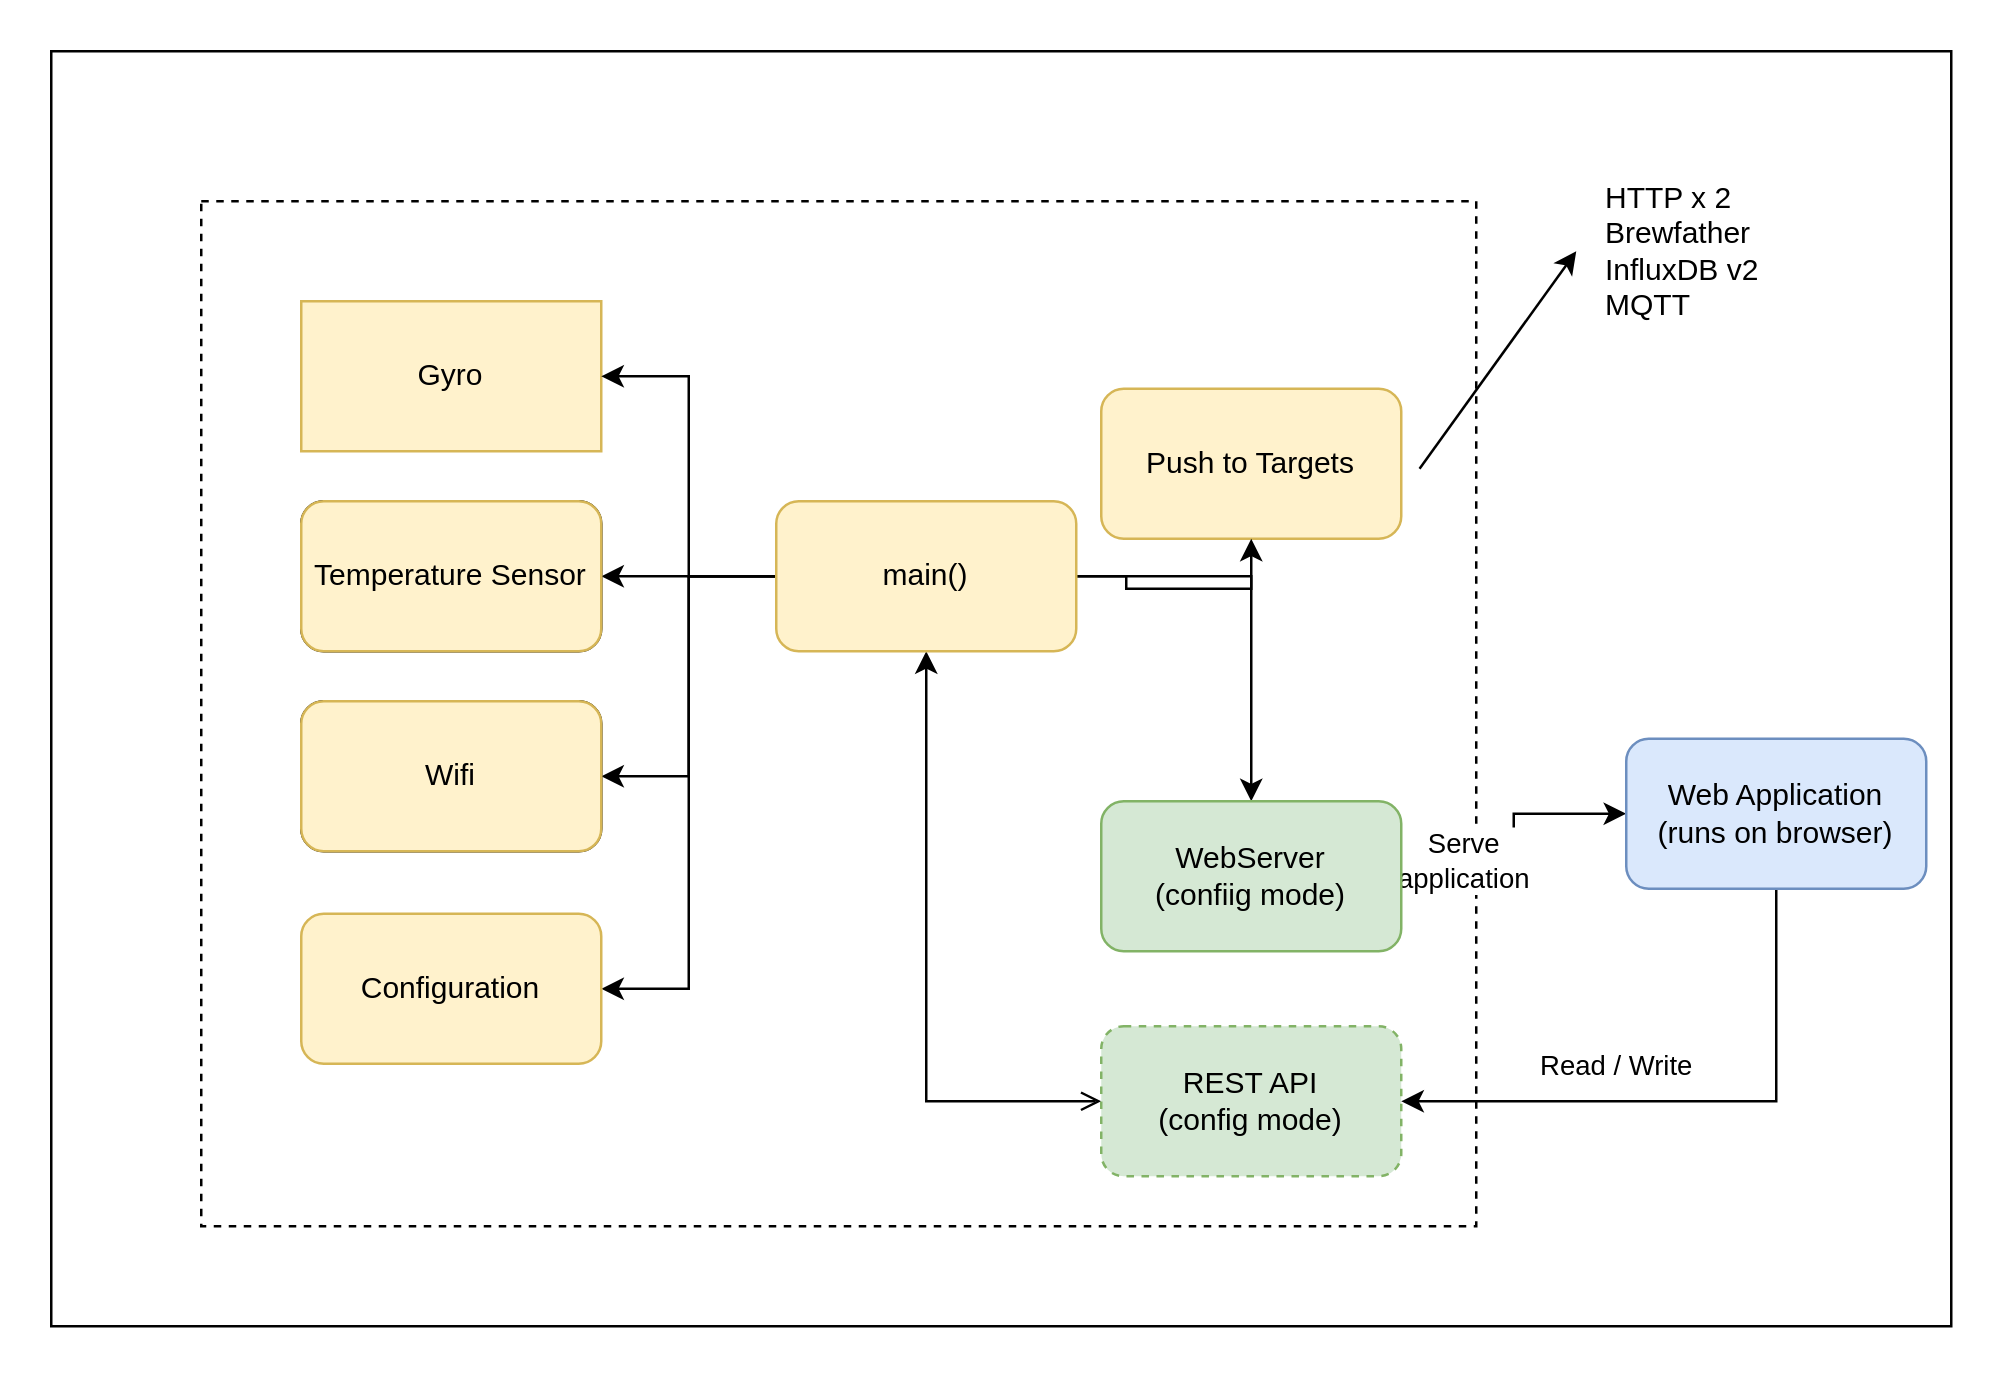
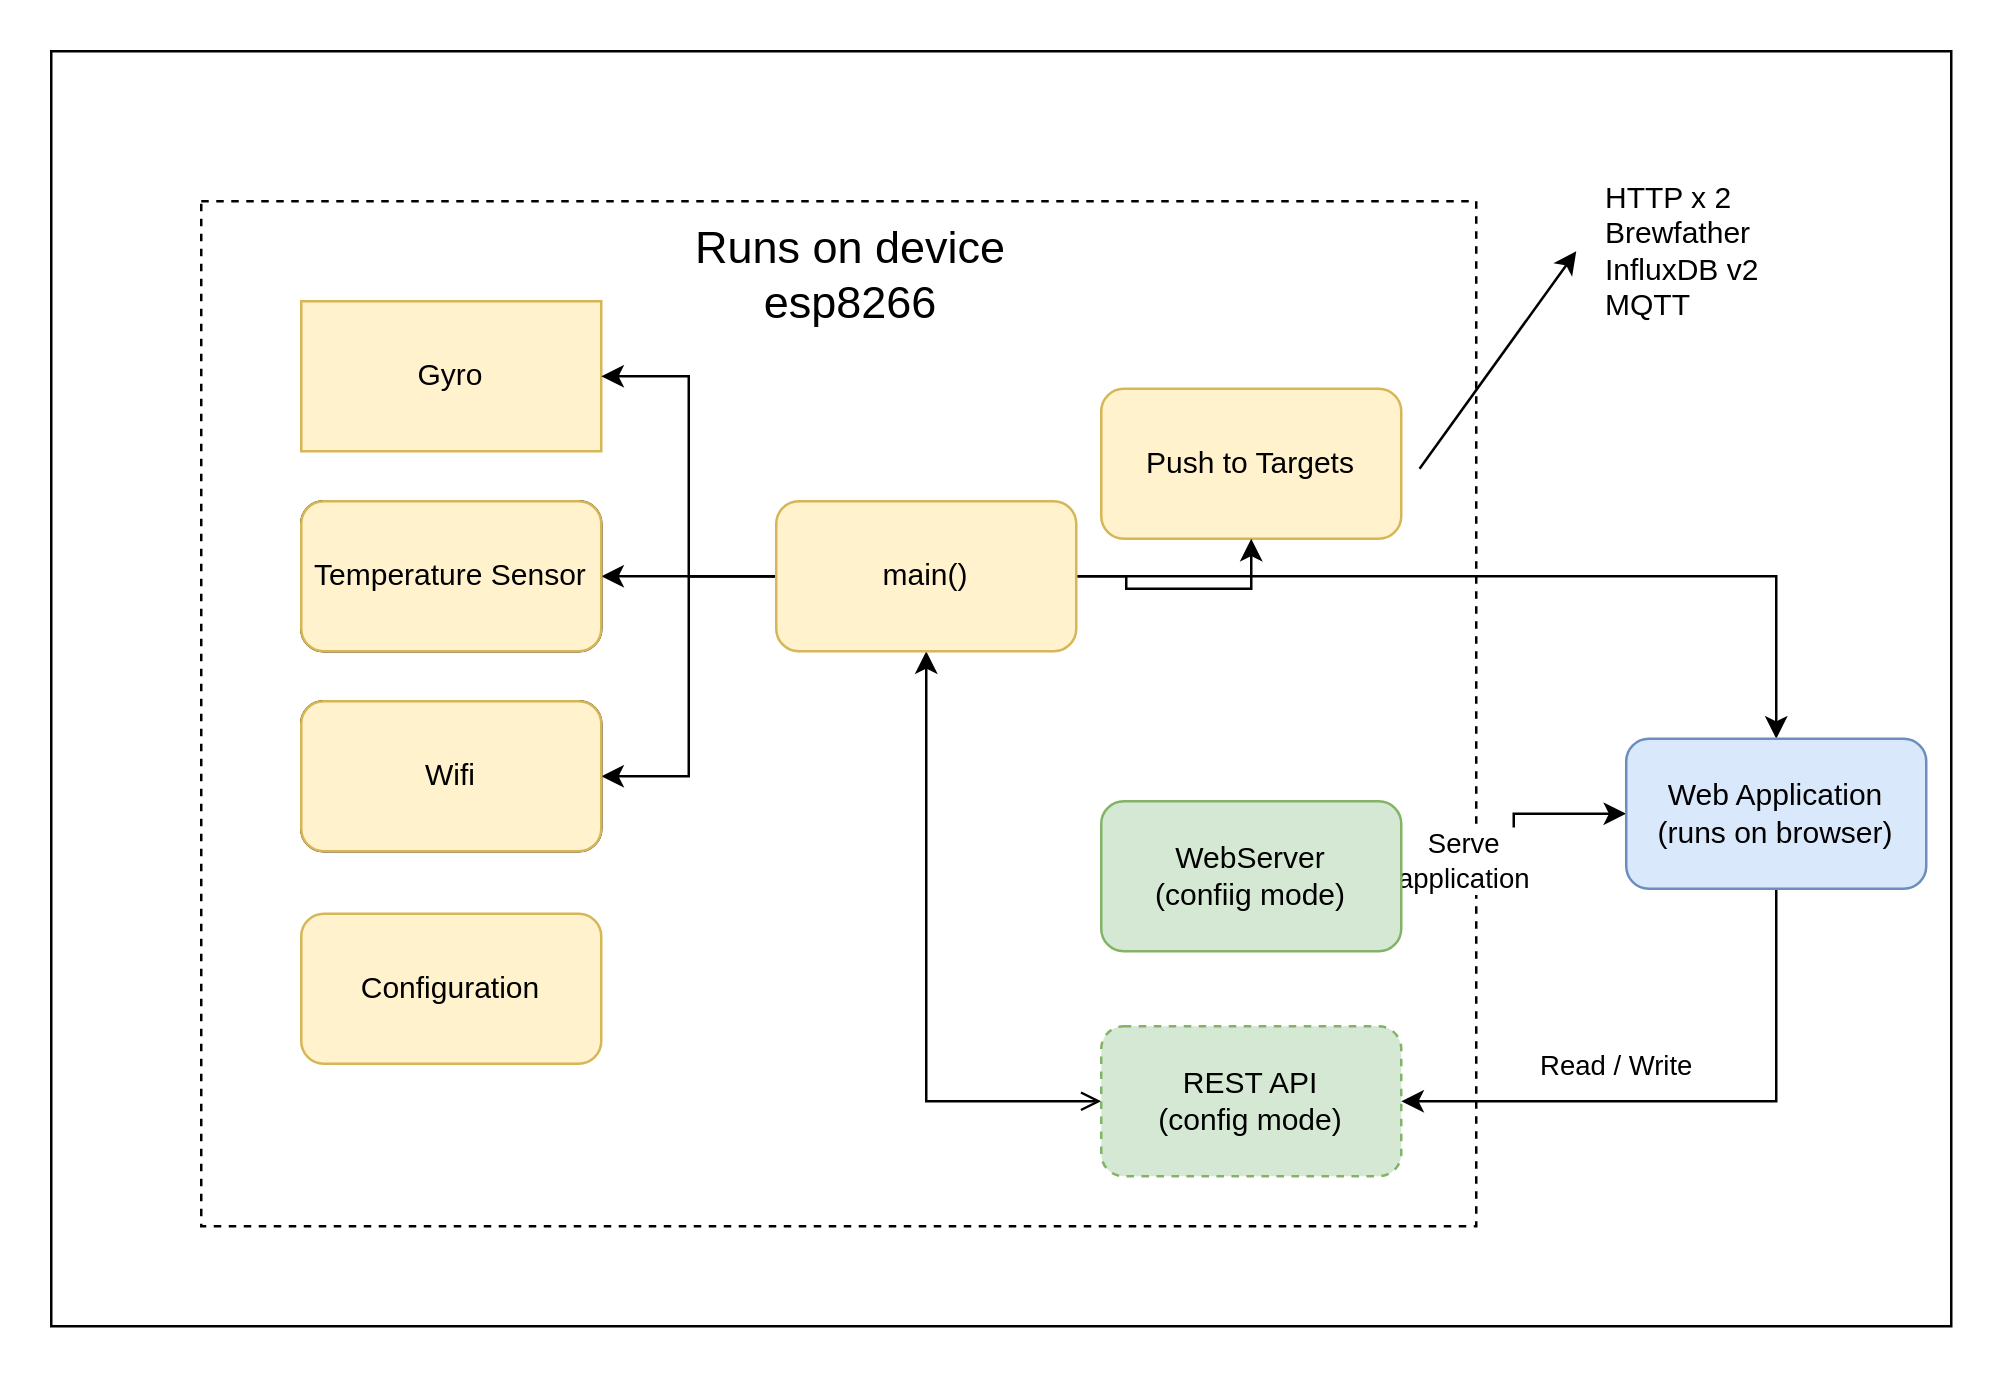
+ <mxCell id="27" value="Runs on device&lt;br&gt;esp8266" style="text;html=1;strokeColor=none;fillColor=none;align=center;verticalAlign=middle;whiteSpace=wrap;rounded=0;fontSize=18;" vertex="1" parent="1"><mxGeometry x="250" y="100" width="180" height="20" as="geometry" /></mxCell>
- <mxCell id="11" style="edgeStyle=orthogonalEdgeStyle;rounded=0;orthogonalLoop=1;jettySize=auto;html=1;entryX=0.5;entryY=0;entryDx=0;entryDy=0;exitX=1;exitY=0.5;exitDx=0;exitDy=0;" edge="1" parent="1" source="15" target="18"><mxGeometry relative="1" as="geometry" /></mxCell>
+ <mxCell id="11" style="edgeStyle=orthogonalEdgeStyle;rounded=0;orthogonalLoop=1;jettySize=auto;html=1;exitX=1;exitY=0.5;exitDx=0;exitDy=0;" edge="1" parent="1" source="15" target="22"><mxGeometry relative="1" as="geometry" /></mxCell>
- <mxCell id="14" style="edgeStyle=orthogonalEdgeStyle;rounded=0;orthogonalLoop=1;jettySize=auto;html=1;entryX=1;entryY=0.5;entryDx=0;entryDy=0;" edge="1" parent="1" source="15" target="24"><mxGeometry relative="1" as="geometry" /></mxCell>
